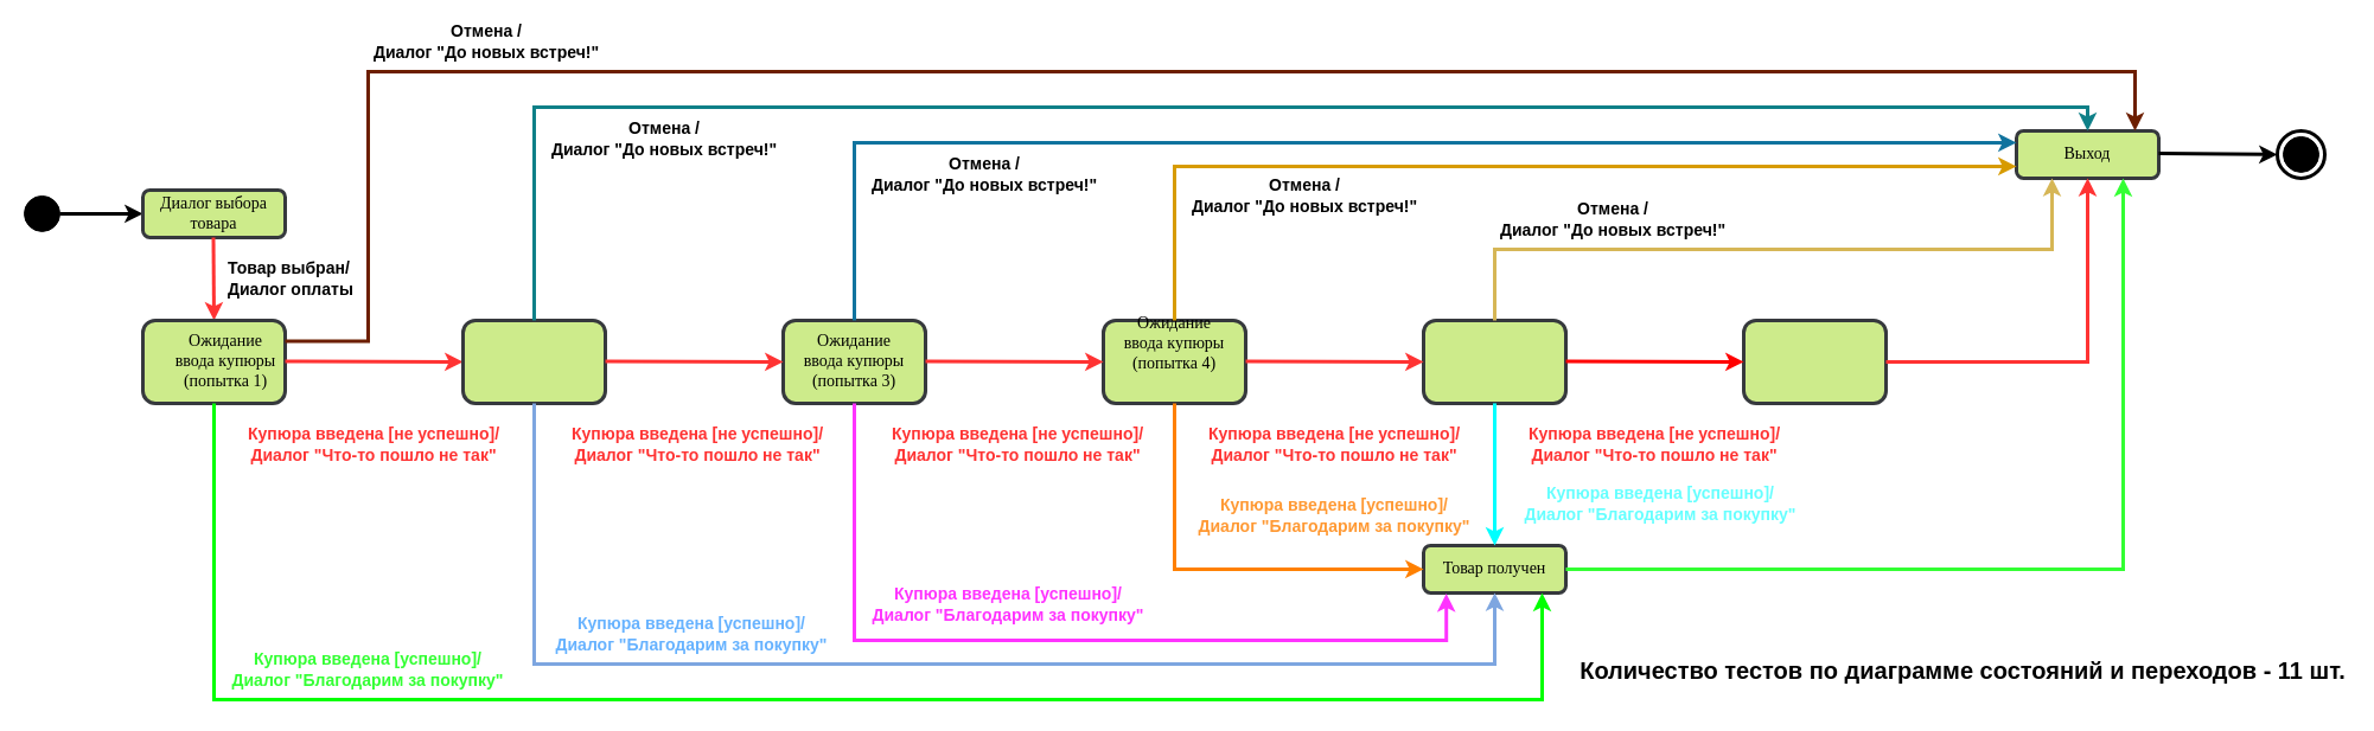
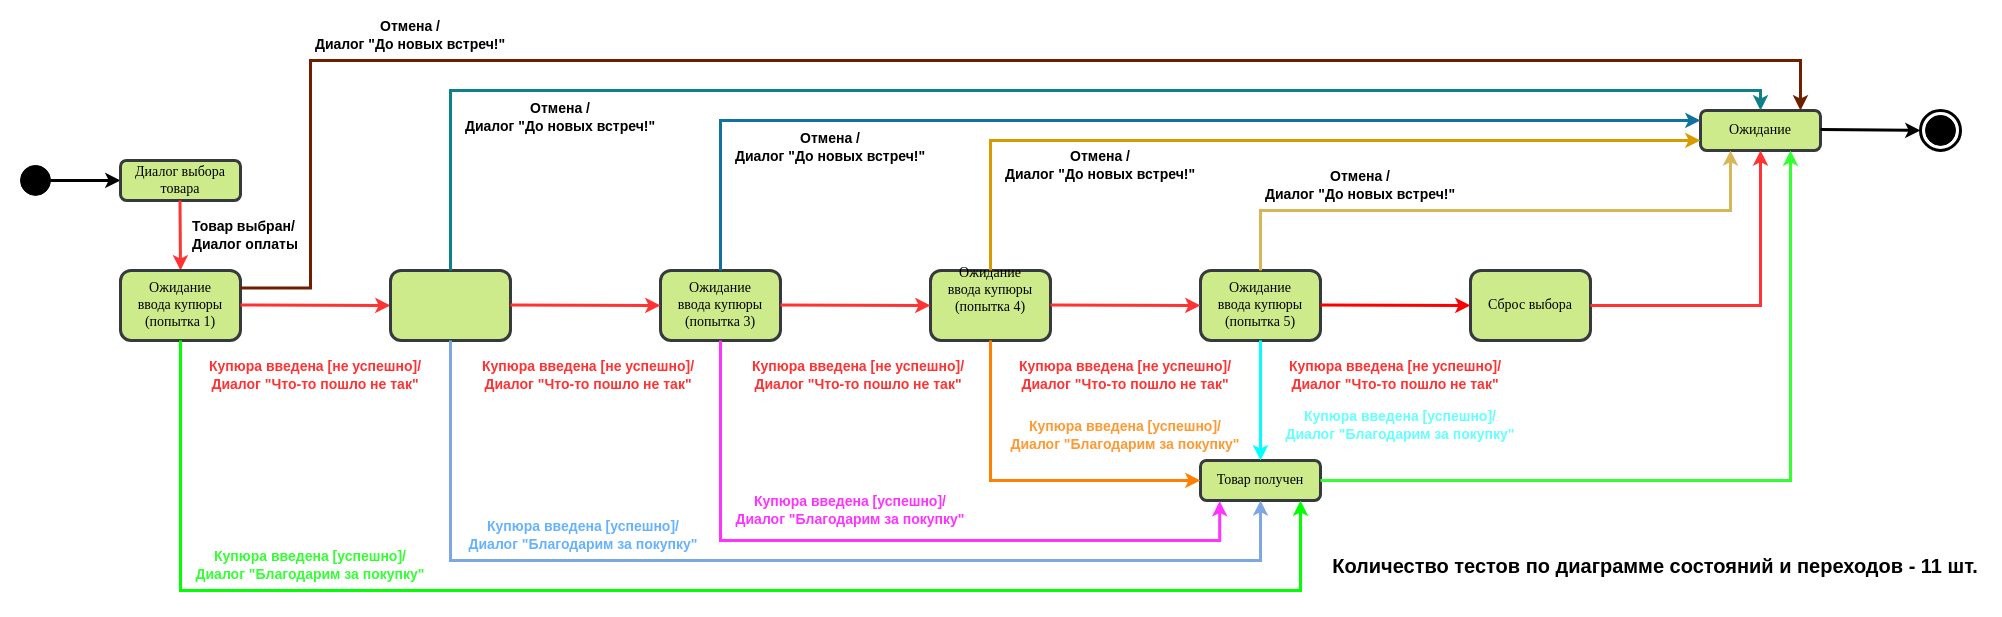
- <mxCell id="34" value="&lt;font style=&quot;font-size: 14px&quot;&gt;Выход&lt;/font&gt;" style="text;html=1;strokeColor=none;fillColor=none;align=center;verticalAlign=middle;whiteSpace=wrap;rounded=0;fontFamily=Times New Roman;strokeWidth=12;" parent="1" vertex="1"><mxGeometry x="1715" y="114.91" width="90" height="30" as="geometry" /></mxCell>
+ <mxCell id="34" value="&lt;font style=&quot;font-size: 14px&quot;&gt;Ожидание&lt;/font&gt;" style="text;html=1;strokeColor=none;fillColor=none;align=center;verticalAlign=middle;whiteSpace=wrap;rounded=0;fontFamily=Times New Roman;strokeWidth=12;" parent="1" vertex="1"><mxGeometry x="1715" y="114.91" width="90" height="30" as="geometry" /></mxCell>
- <mxCell id="11" value="&lt;font style=&quot;font-size: 14px&quot;&gt;Ожидание ввода купюры&lt;br&gt;(попытка 1)&lt;br&gt;&lt;/font&gt;" style="text;html=1;strokeColor=none;fillColor=none;align=center;verticalAlign=middle;whiteSpace=wrap;rounded=0;fontFamily=Times New Roman;strokeWidth=12;" parent="1" vertex="1"><mxGeometry x="145" y="289.91" width="90" height="30" as="geometry" /></mxCell>
+ <mxCell id="11" value="&lt;font style=&quot;font-size: 14px&quot;&gt;Ожидание ввода купюры&lt;br&gt;(попытка 1)&lt;br&gt;&lt;/font&gt;" style="text;html=1;strokeColor=none;fillColor=none;align=center;verticalAlign=middle;whiteSpace=wrap;rounded=0;fontFamily=Times New Roman;strokeWidth=12;" parent="1" vertex="1"><mxGeometry x="135" y="289.91" width="90" height="30" as="geometry" /></mxCell>
+ <mxCell id="19" value="&lt;font style=&quot;font-size: 14px&quot;&gt;Ожидание ввода купюры&lt;br&gt;(попытка 5)&lt;br&gt;&lt;/font&gt;" style="text;html=1;strokeColor=none;fillColor=none;align=center;verticalAlign=middle;whiteSpace=wrap;rounded=0;fontFamily=Times New Roman;strokeWidth=12;" parent="1" vertex="1"><mxGeometry x="1215" y="289.91" width="90" height="30" as="geometry" /></mxCell>
+ <mxCell id="24" value="&lt;font style=&quot;font-size: 14px&quot;&gt;Сброс выбора&lt;br&gt;&lt;/font&gt;" style="text;html=1;strokeColor=none;fillColor=none;align=center;verticalAlign=middle;whiteSpace=wrap;rounded=0;fontFamily=Times New Roman;strokeWidth=12;" parent="1" vertex="1"><mxGeometry x="1485" y="289.91" width="90" height="30" as="geometry" /></mxCell>
